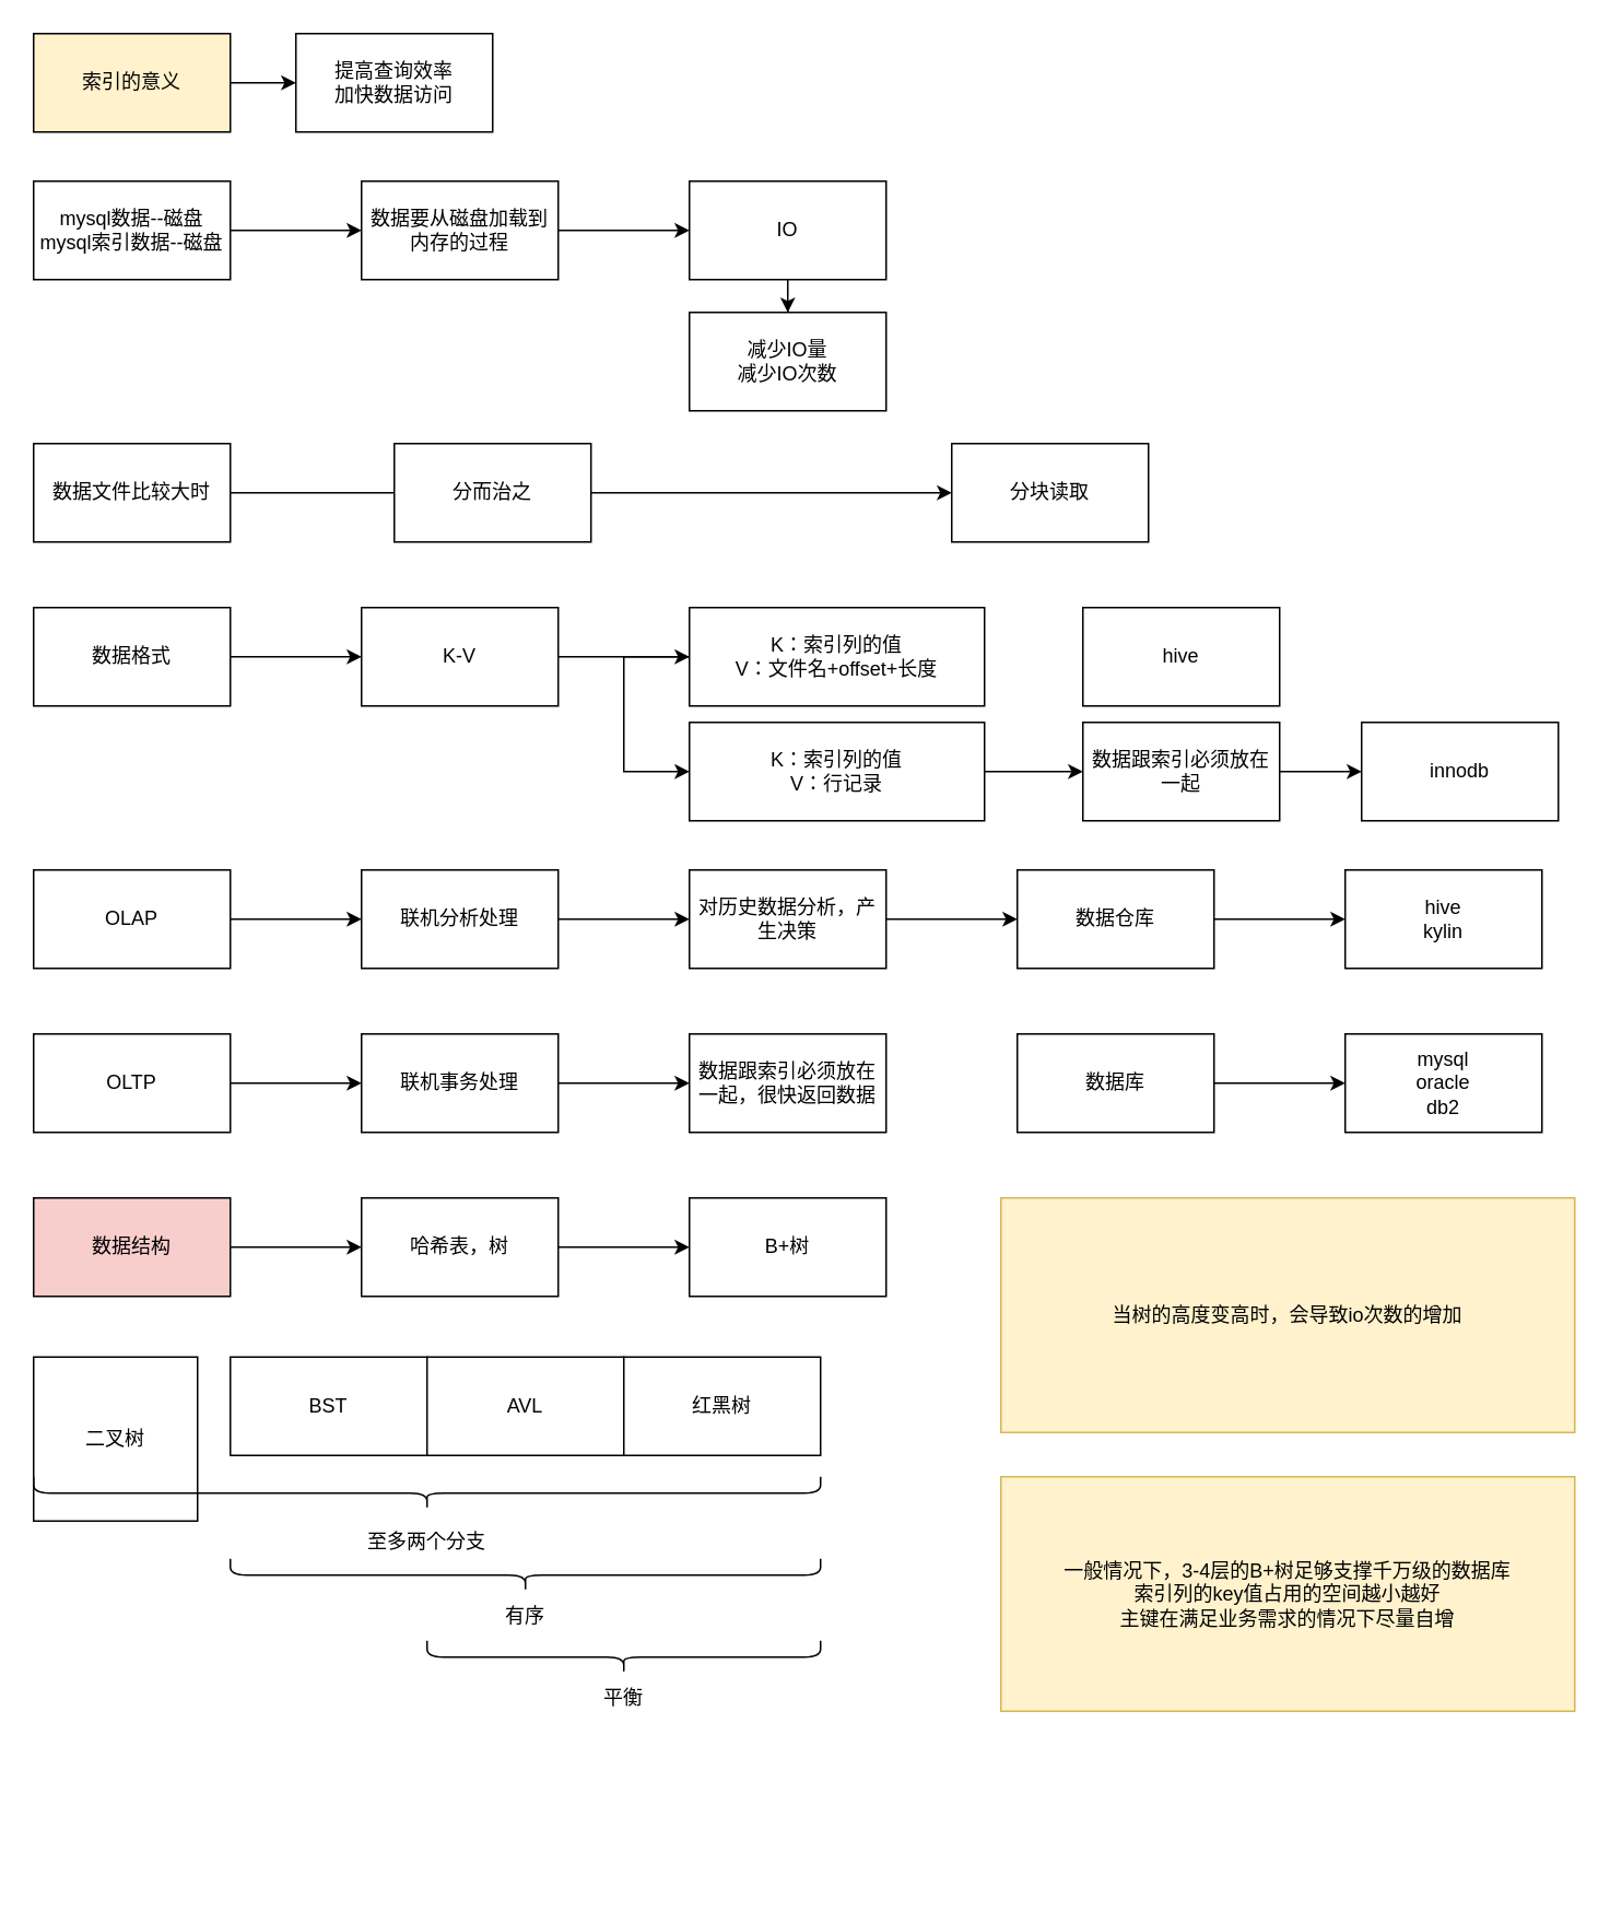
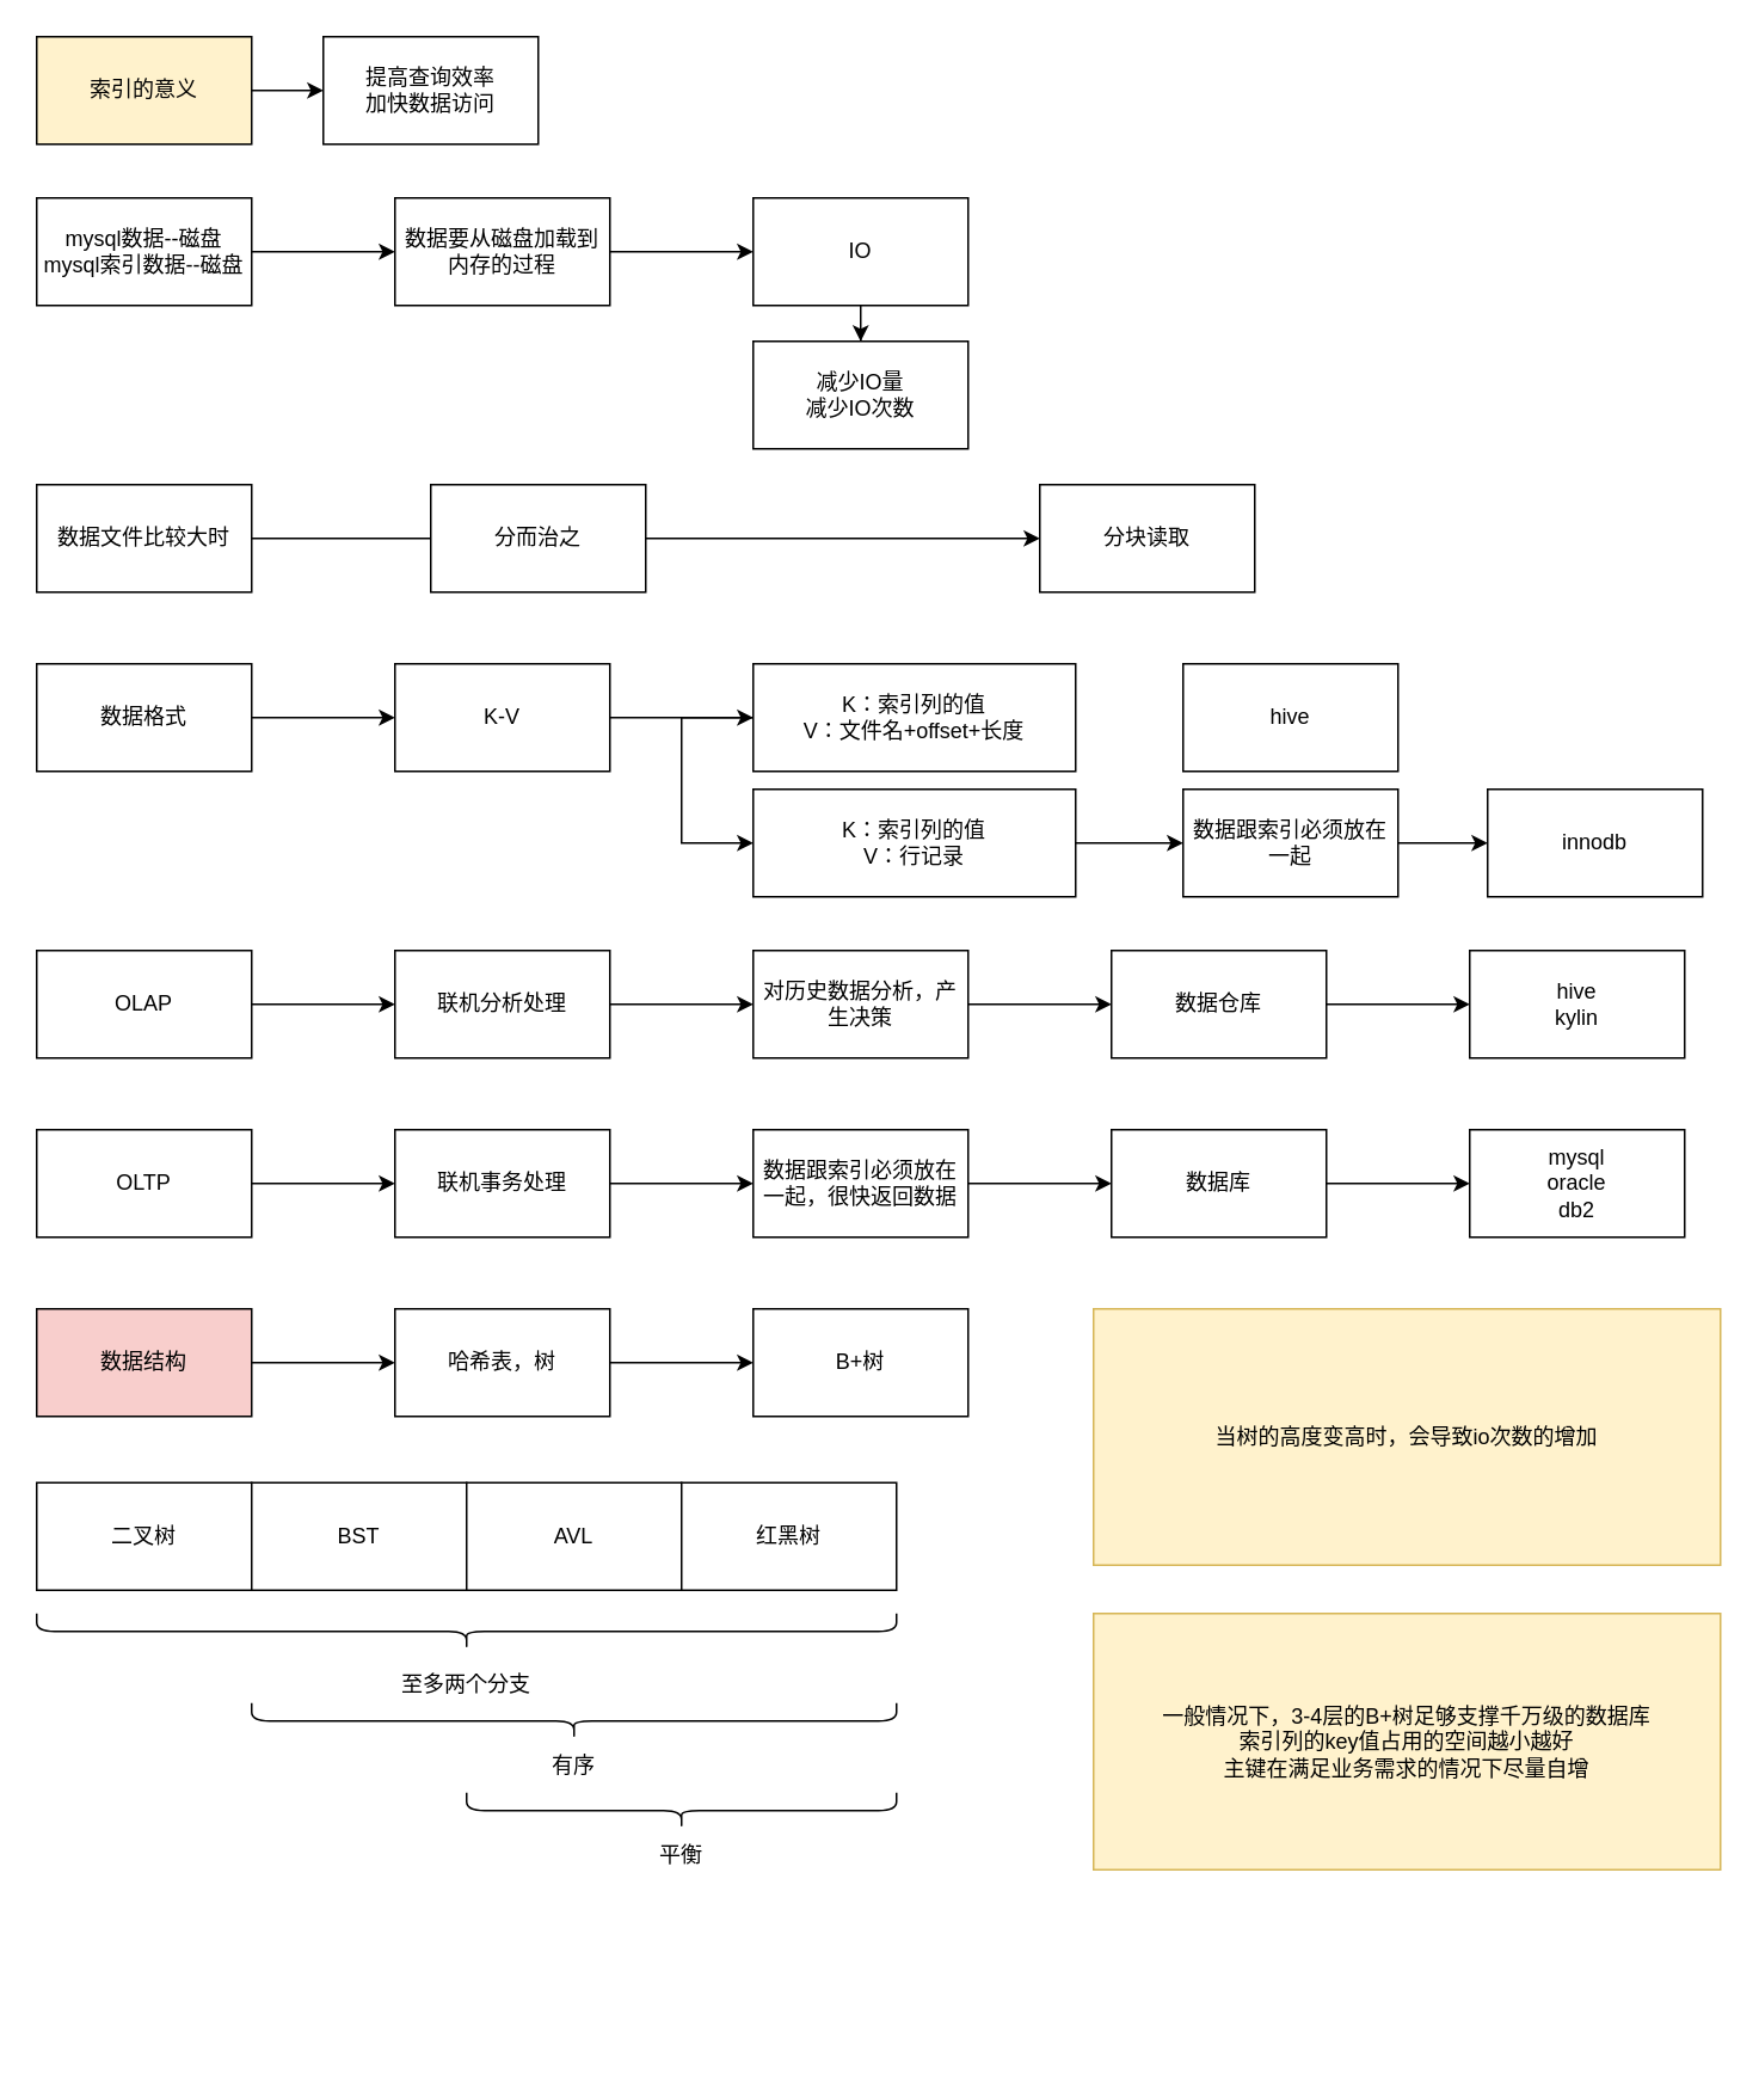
+ <mxCell id="42" value="" style="edgeStyle=orthogonalEdgeStyle;rounded=0;orthogonalLoop=1;jettySize=auto;html=1;" edge="1" parent="1" source="43" target="45"><mxGeometry relative="1" as="geometry" /></mxCell>
- <mxCell id="52" value="二叉树" style="rounded=0;whiteSpace=wrap;html=1;" vertex="1" parent="1"><mxGeometry x="20" y="827" width="100" height="100" as="geometry" /></mxCell>
+ <mxCell id="52" value="二叉树" style="rounded=0;whiteSpace=wrap;html=1;" vertex="1" parent="1"><mxGeometry x="20" y="827" width="120" height="60" as="geometry" /></mxCell>
